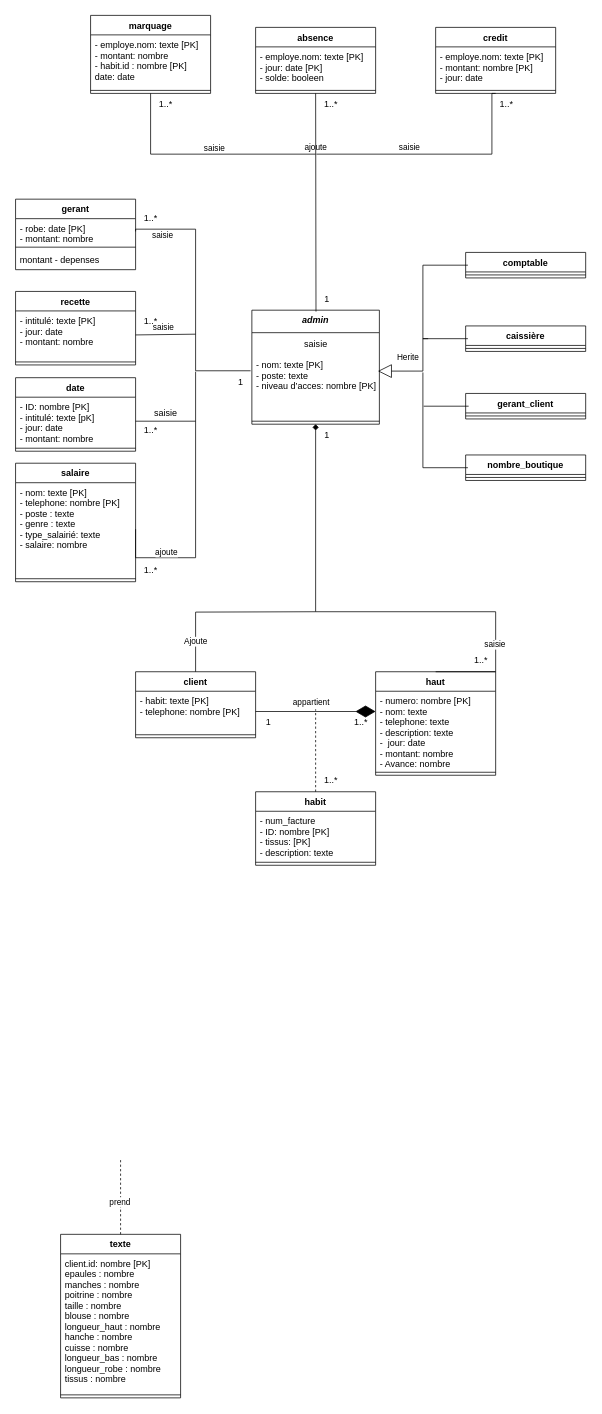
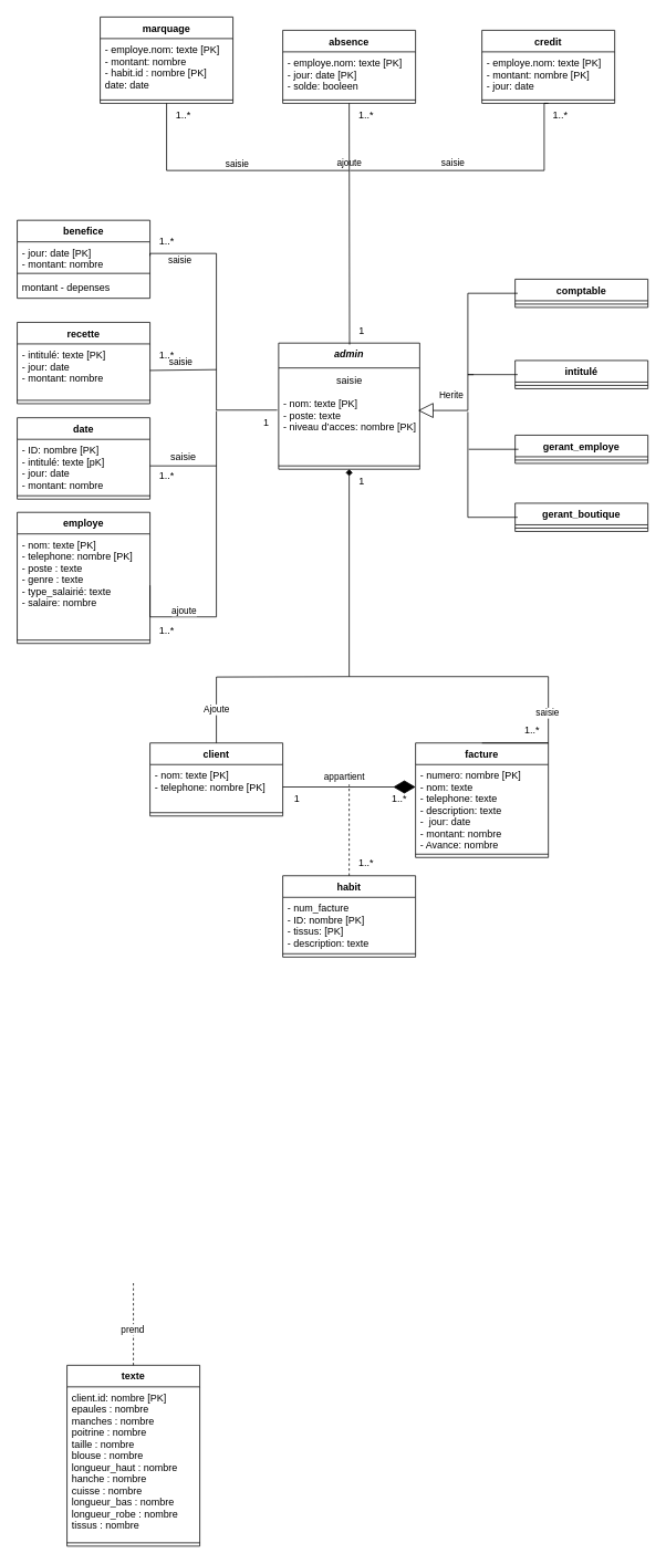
- <mxCell id="44" value="gerant" style="swimlane;fontStyle=1;align=center;verticalAlign=top;childLayout=stackLayout;horizontal=1;startSize=26;horizontalStack=0;resizeParent=1;resizeParentMax=0;resizeLast=0;collapsible=1;marginBottom=0;" vertex="1" parent="1"><mxGeometry x="20" y="265" width="160" height="94" as="geometry" /></mxCell>
+ <mxCell id="44" value="benefice" style="swimlane;fontStyle=1;align=center;verticalAlign=top;childLayout=stackLayout;horizontal=1;startSize=26;horizontalStack=0;resizeParent=1;resizeParentMax=0;resizeLast=0;collapsible=1;marginBottom=0;" vertex="1" parent="1"><mxGeometry x="20" y="265" width="160" height="94" as="geometry" /></mxCell>
- <mxCell id="45" value="- robe: date [PK]&#10;- montant: nombre" style="text;strokeColor=none;fillColor=none;align=left;verticalAlign=top;spacingLeft=4;spacingRight=4;overflow=hidden;rotatable=0;points=[[0,0.5],[1,0.5]];portConstraint=eastwest;" vertex="1" parent="44"><mxGeometry y="26" width="160" height="34" as="geometry" /></mxCell>
+ <mxCell id="45" value="- jour: date [PK]&#10;- montant: nombre" style="text;strokeColor=none;fillColor=none;align=left;verticalAlign=top;spacingLeft=4;spacingRight=4;overflow=hidden;rotatable=0;points=[[0,0.5],[1,0.5]];portConstraint=eastwest;" vertex="1" parent="44"><mxGeometry y="26" width="160" height="34" as="geometry" /></mxCell>
- <mxCell id="4" value="caissière" style="swimlane;fontStyle=1;align=center;verticalAlign=top;childLayout=stackLayout;horizontal=1;startSize=26;horizontalStack=0;resizeParent=1;resizeParentMax=0;resizeLast=0;collapsible=1;marginBottom=0;" vertex="1" parent="1"><mxGeometry x="620" y="434" width="160" height="34" as="geometry" /></mxCell>
+ <mxCell id="4" value="intitulé" style="swimlane;fontStyle=1;align=center;verticalAlign=top;childLayout=stackLayout;horizontal=1;startSize=26;horizontalStack=0;resizeParent=1;resizeParentMax=0;resizeLast=0;collapsible=1;marginBottom=0;" vertex="1" parent="1"><mxGeometry x="620" y="434" width="160" height="34" as="geometry" /></mxCell>
- <mxCell id="8" value="gerant_client" style="swimlane;fontStyle=1;align=center;verticalAlign=top;childLayout=stackLayout;horizontal=1;startSize=26;horizontalStack=0;resizeParent=1;resizeParentMax=0;resizeLast=0;collapsible=1;marginBottom=0;" vertex="1" parent="1"><mxGeometry x="620" y="524" width="160" height="34" as="geometry" /></mxCell>
+ <mxCell id="8" value="gerant_employe" style="swimlane;fontStyle=1;align=center;verticalAlign=top;childLayout=stackLayout;horizontal=1;startSize=26;horizontalStack=0;resizeParent=1;resizeParentMax=0;resizeLast=0;collapsible=1;marginBottom=0;" vertex="1" parent="1"><mxGeometry x="620" y="524" width="160" height="34" as="geometry" /></mxCell>
- <mxCell id="6" value="nombre_boutique" style="swimlane;fontStyle=1;align=center;verticalAlign=top;childLayout=stackLayout;horizontal=1;startSize=26;horizontalStack=0;resizeParent=1;resizeParentMax=0;resizeLast=0;collapsible=1;marginBottom=0;" vertex="1" parent="1"><mxGeometry x="620" y="606" width="160" height="34" as="geometry" /></mxCell>
+ <mxCell id="6" value="gerant_boutique" style="swimlane;fontStyle=1;align=center;verticalAlign=top;childLayout=stackLayout;horizontal=1;startSize=26;horizontalStack=0;resizeParent=1;resizeParentMax=0;resizeLast=0;collapsible=1;marginBottom=0;" vertex="1" parent="1"><mxGeometry x="620" y="606" width="160" height="34" as="geometry" /></mxCell>
- <mxCell id="26" value="salaire" style="swimlane;fontStyle=1;align=center;verticalAlign=top;childLayout=stackLayout;horizontal=1;startSize=26;horizontalStack=0;resizeParent=1;resizeParentMax=0;resizeLast=0;collapsible=1;marginBottom=0;" vertex="1" parent="1"><mxGeometry x="20" y="617" width="160" height="158" as="geometry" /></mxCell>
+ <mxCell id="26" value="employe" style="swimlane;fontStyle=1;align=center;verticalAlign=top;childLayout=stackLayout;horizontal=1;startSize=26;horizontalStack=0;resizeParent=1;resizeParentMax=0;resizeLast=0;collapsible=1;marginBottom=0;" vertex="1" parent="1"><mxGeometry x="20" y="617" width="160" height="158" as="geometry" /></mxCell>
- <mxCell id="14" value="haut" style="swimlane;fontStyle=1;align=center;verticalAlign=top;childLayout=stackLayout;horizontal=1;startSize=26;horizontalStack=0;resizeParent=1;resizeParentMax=0;resizeLast=0;collapsible=1;marginBottom=0;" vertex="1" parent="1"><mxGeometry x="500" y="895" width="160" height="138" as="geometry" /></mxCell>
+ <mxCell id="14" value="facture" style="swimlane;fontStyle=1;align=center;verticalAlign=top;childLayout=stackLayout;horizontal=1;startSize=26;horizontalStack=0;resizeParent=1;resizeParentMax=0;resizeLast=0;collapsible=1;marginBottom=0;" vertex="1" parent="1"><mxGeometry x="500" y="895" width="160" height="138" as="geometry" /></mxCell>
- <mxCell id="18" value="- habit: texte [PK]&#10;- telephone: nombre [PK]" style="text;strokeColor=none;fillColor=none;align=left;verticalAlign=top;spacingLeft=4;spacingRight=4;overflow=hidden;rotatable=0;points=[[0,0.5],[1,0.5]];portConstraint=eastwest;" vertex="1" parent="17"><mxGeometry y="26" width="160" height="54" as="geometry" /></mxCell>
+ <mxCell id="18" value="- nom: texte [PK]&#10;- telephone: nombre [PK]" style="text;strokeColor=none;fillColor=none;align=left;verticalAlign=top;spacingLeft=4;spacingRight=4;overflow=hidden;rotatable=0;points=[[0,0.5],[1,0.5]];portConstraint=eastwest;" vertex="1" parent="17"><mxGeometry y="26" width="160" height="54" as="geometry" /></mxCell>
